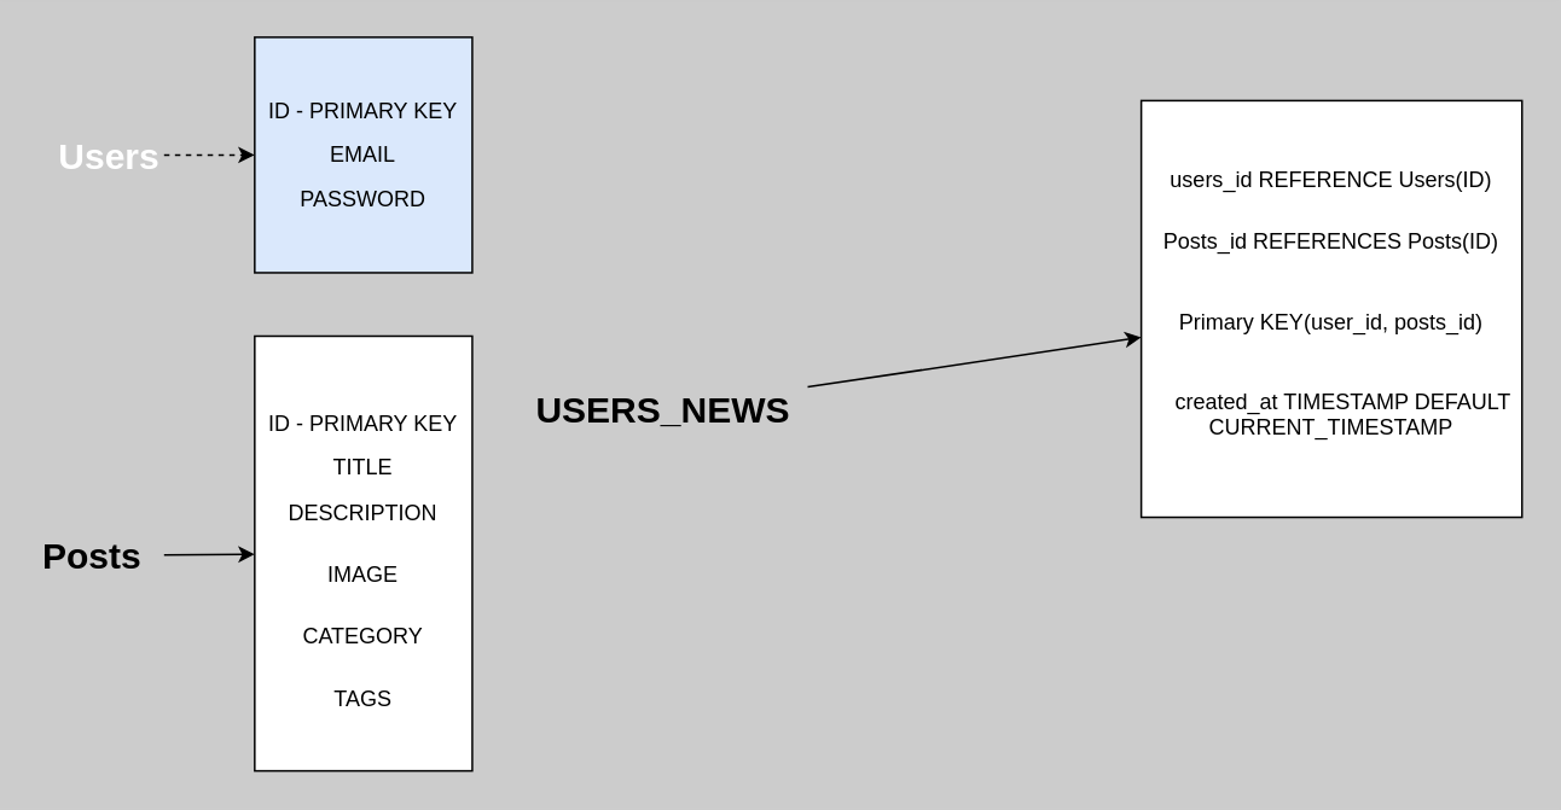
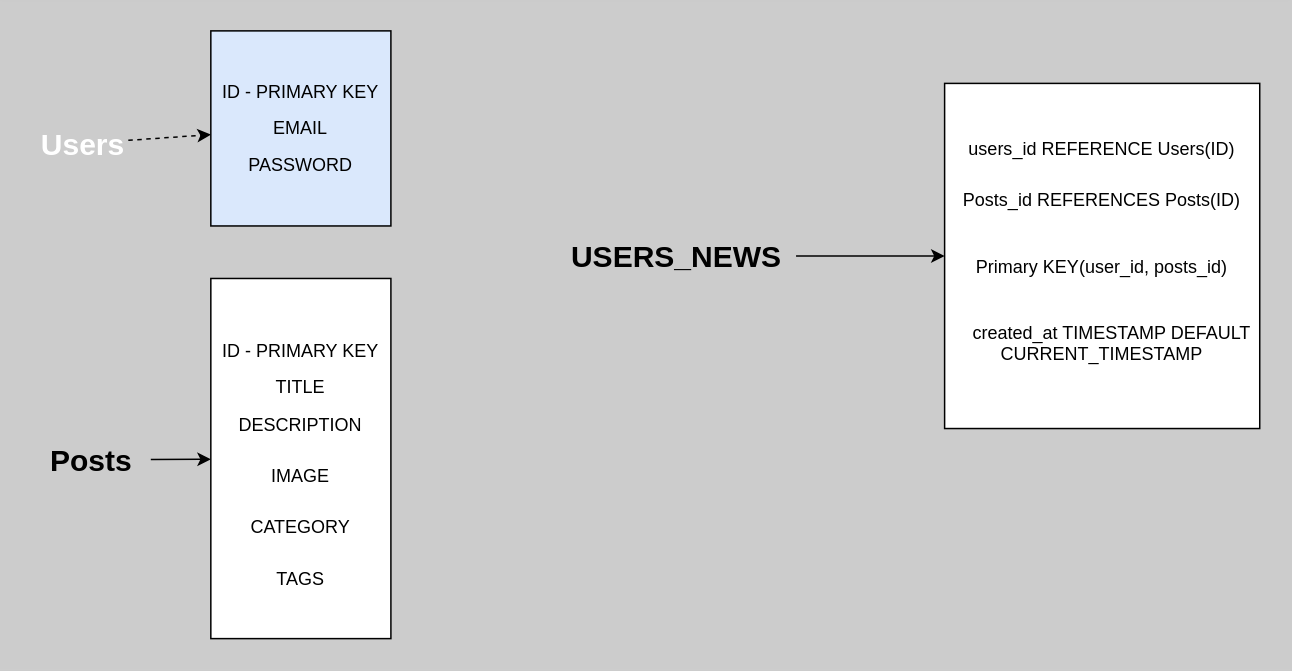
- <mxCell id="3" value="&lt;font style=&quot;color: rgb(255, 255, 255); font-size: 20px;&quot;&gt;&lt;b style=&quot;&quot;&gt;Users&lt;/b&gt;&lt;/font&gt;" style="text;strokeColor=none;align=center;fillColor=none;html=1;verticalAlign=middle;whiteSpace=wrap;rounded=0;" vertex="1" parent="1"><mxGeometry x="30" y="70" width="60" height="30" as="geometry" /></mxCell>
+ <mxCell id="3" value="&lt;font style=&quot;color: rgb(255, 255, 255); font-size: 20px;&quot;&gt;&lt;b style=&quot;&quot;&gt;Users&lt;/b&gt;&lt;/font&gt;" style="text;strokeColor=none;align=center;fillColor=none;html=1;verticalAlign=middle;whiteSpace=wrap;rounded=0;" vertex="1" parent="1"><mxGeometry x="25" y="80" width="60" height="30" as="geometry" /></mxCell>
- <mxCell id="9" value="&lt;b&gt;&lt;font style=&quot;font-size: 20px;&quot;&gt;USERS_NEWS&lt;/font&gt;&lt;/b&gt;" style="text;html=1;align=center;verticalAlign=middle;resizable=0;points=[];autosize=1;strokeColor=none;fillColor=none;" vertex="1" parent="1"><mxGeometry x="285" y="205" width="160" height="40" as="geometry" /></mxCell>
+ <mxCell id="9" value="&lt;b&gt;&lt;font style=&quot;font-size: 20px;&quot;&gt;USERS_NEWS&lt;/font&gt;&lt;/b&gt;" style="text;html=1;align=center;verticalAlign=middle;resizable=0;points=[];autosize=1;strokeColor=none;fillColor=none;" vertex="1" parent="1"><mxGeometry x="370" y="150" width="160" height="40" as="geometry" /></mxCell>
- <mxCell id="6" value="&lt;font style=&quot;font-size: 20px;&quot;&gt;&lt;b&gt;Posts&lt;/b&gt;&lt;/font&gt;" style="text;html=1;align=center;verticalAlign=middle;resizable=0;points=[];autosize=1;strokeColor=none;fillColor=none;" vertex="1" parent="1"><mxGeometry x="10" y="286" width="80" height="40" as="geometry" /></mxCell>
+ <mxCell id="6" value="&lt;font style=&quot;font-size: 20px;&quot;&gt;&lt;b&gt;Posts&lt;/b&gt;&lt;/font&gt;" style="text;html=1;align=center;verticalAlign=middle;resizable=0;points=[];autosize=1;strokeColor=none;fillColor=none;" vertex="1" parent="1"><mxGeometry x="20" y="286" width="80" height="40" as="geometry" /></mxCell>
